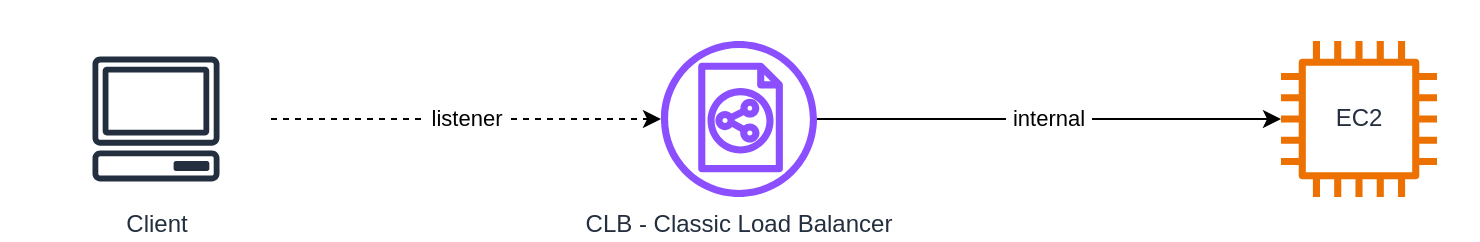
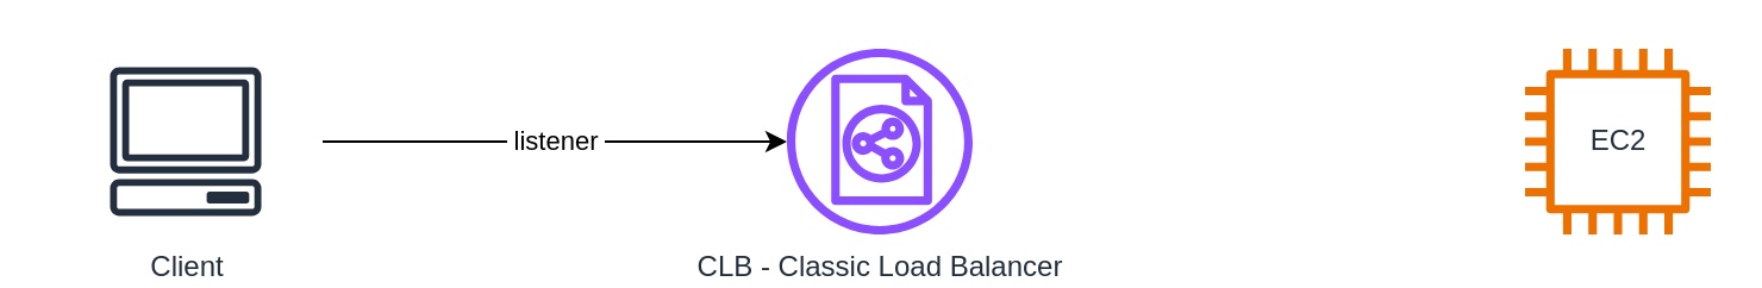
- <mxCell id="2" value="&amp;nbsp;listener&amp;nbsp;" style="edgeStyle=orthogonalEdgeStyle;rounded=0;orthogonalLoop=1;jettySize=auto;html=1;dashed=1;" edge="1" parent="1" source="6" target="5"><mxGeometry relative="1" as="geometry"><mxPoint x="120" y="59" as="sourcePoint" /></mxGeometry></mxCell>
+ <mxCell id="2" value="&amp;nbsp;listener&amp;nbsp;" style="edgeStyle=orthogonalEdgeStyle;rounded=0;orthogonalLoop=1;jettySize=auto;html=1;" edge="1" parent="1" source="6" target="5"><mxGeometry relative="1" as="geometry"><mxPoint x="120" y="59" as="sourcePoint" /></mxGeometry></mxCell>
- <mxCell id="4" value="&amp;nbsp;internal&amp;nbsp;" style="edgeStyle=orthogonalEdgeStyle;rounded=0;orthogonalLoop=1;jettySize=auto;html=1;" edge="1" parent="1" source="5" target="3"><mxGeometry relative="1" as="geometry" /></mxCell>
